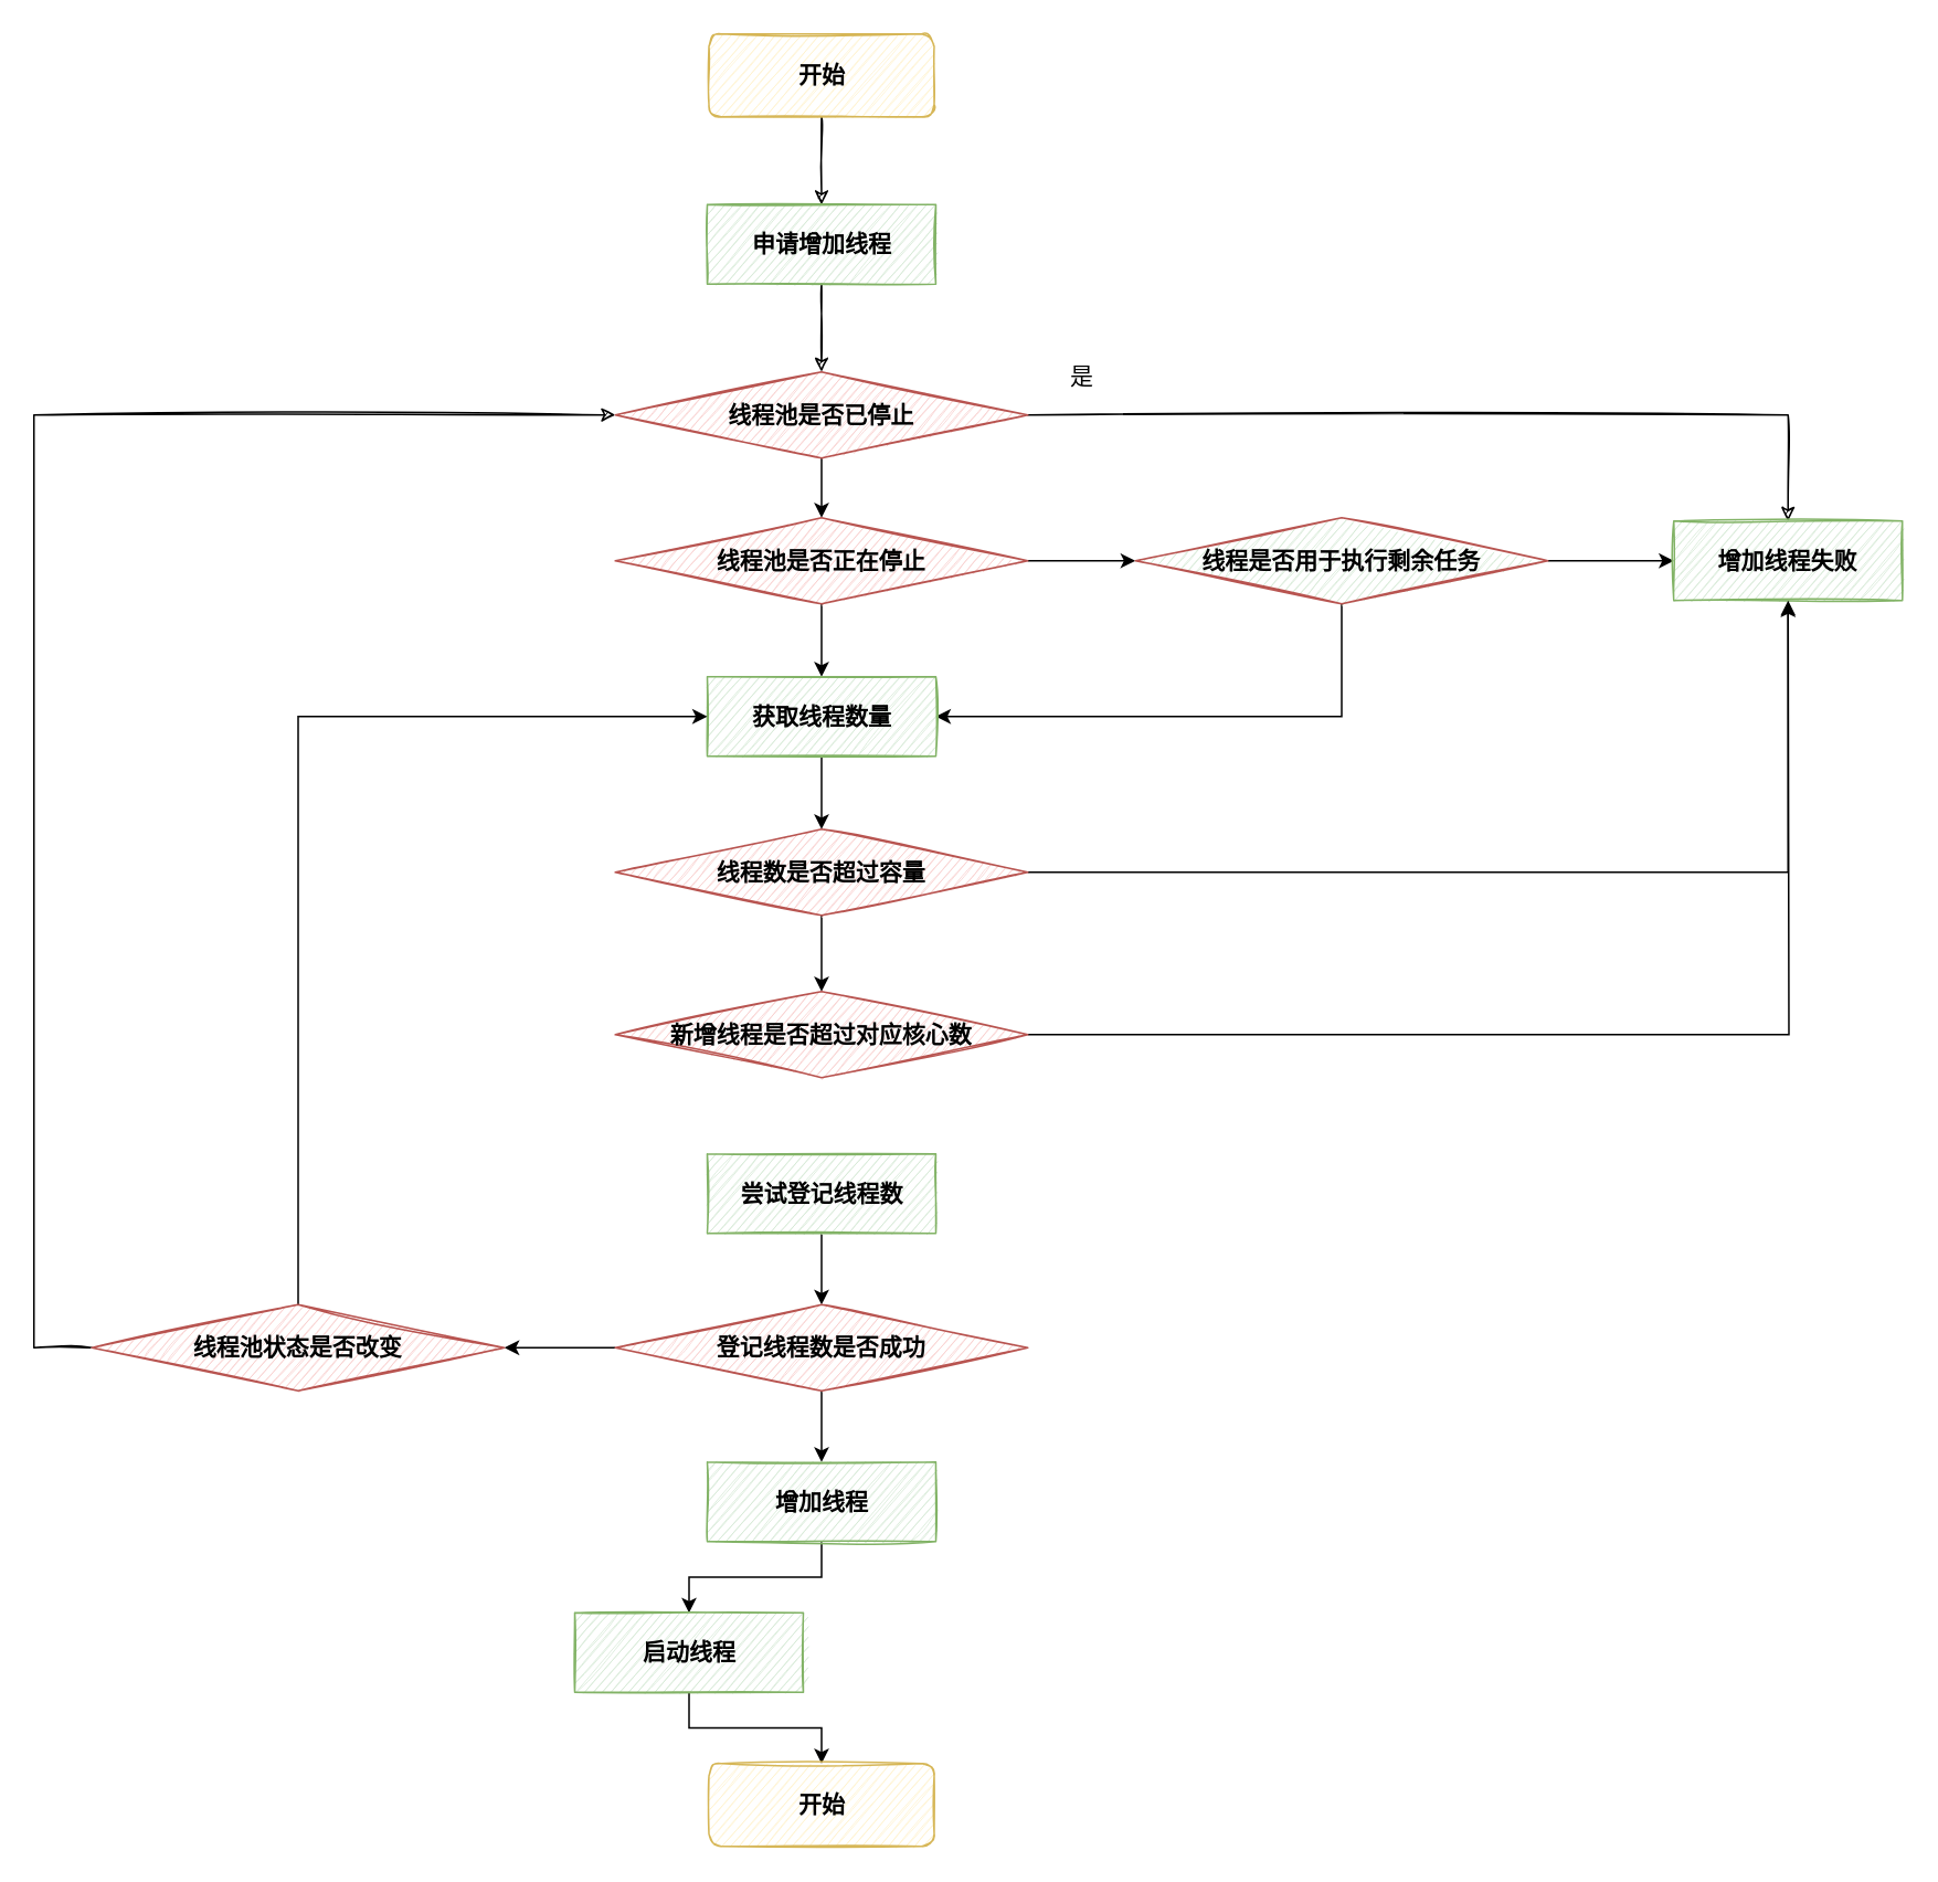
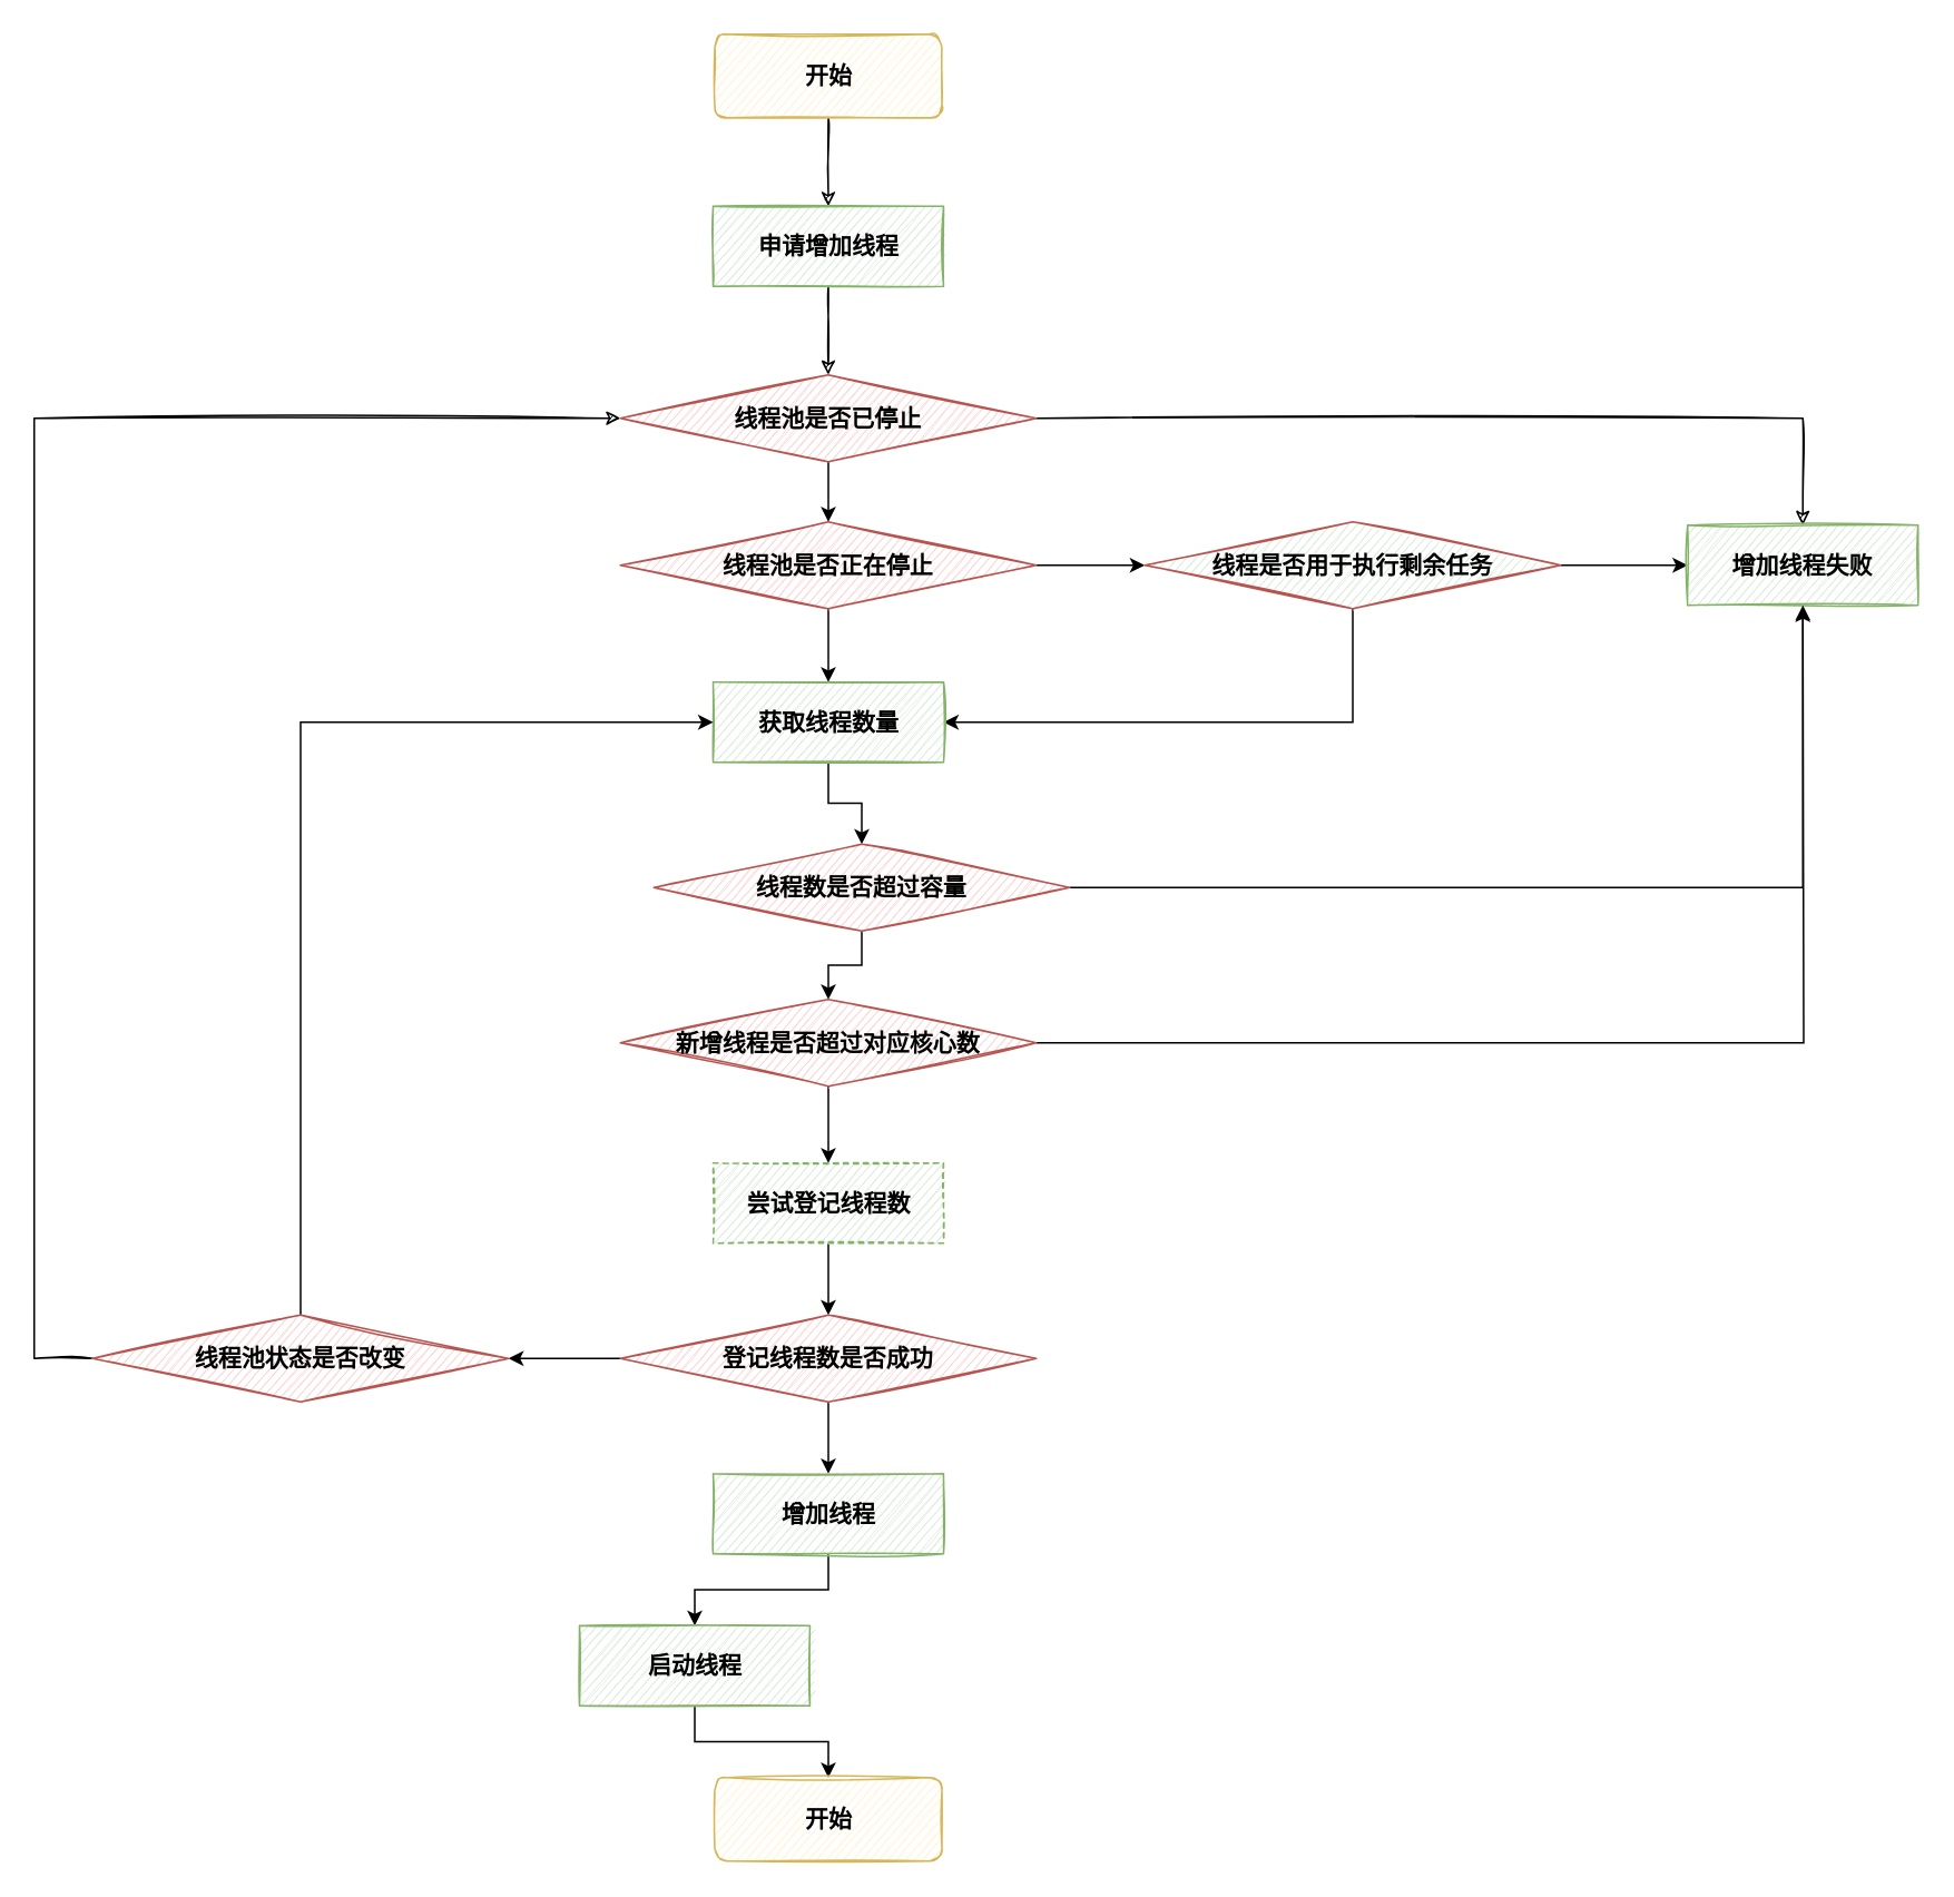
- <mxCell id="37" value="是" style="text;html=1;strokeColor=none;fillColor=none;align=center;verticalAlign=middle;whiteSpace=wrap;rounded=0;sketch=1;fontSize=14;" vertex="1" parent="1"><mxGeometry x="623" y="212" width="60" height="30" as="geometry" /></mxCell>
- <mxCell id="20" value="&lt;b&gt;线程数是否超过容量&lt;/b&gt;" style="rhombus;whiteSpace=wrap;html=1;sketch=1;fontSize=14;fillColor=#f8cecc;strokeColor=#b85450;" vertex="1" parent="1"><mxGeometry x="371" y="500" width="249" height="52" as="geometry" /></mxCell>
+ <mxCell id="20" value="&lt;b&gt;线程数是否超过容量&lt;/b&gt;" style="rhombus;whiteSpace=wrap;html=1;sketch=1;fontSize=14;fillColor=#f8cecc;strokeColor=#b85450;" vertex="1" parent="1"><mxGeometry x="391" y="505" width="249" height="52" as="geometry" /></mxCell>
+ <mxCell id="21" value="" style="edgeStyle=orthogonalEdgeStyle;rounded=0;orthogonalLoop=1;jettySize=auto;html=1;" edge="1" parent="1" source="23" target="25"><mxGeometry relative="1" as="geometry" /></mxCell>
- <mxCell id="25" value="&lt;b&gt;尝试登记线程数&lt;/b&gt;" style="rounded=0;whiteSpace=wrap;html=1;fontSize=14;fillColor=#d5e8d4;strokeColor=#82b366;sketch=1;" vertex="1" parent="1"><mxGeometry x="426.5" y="696" width="138" height="48" as="geometry" /></mxCell>
+ <mxCell id="25" value="&lt;b&gt;尝试登记线程数&lt;/b&gt;" style="rounded=0;whiteSpace=wrap;html=1;fontSize=14;fillColor=#d5e8d4;strokeColor=#82b366;sketch=1;dashed=1;" vertex="1" parent="1"><mxGeometry x="426.5" y="696" width="138" height="48" as="geometry" /></mxCell>
